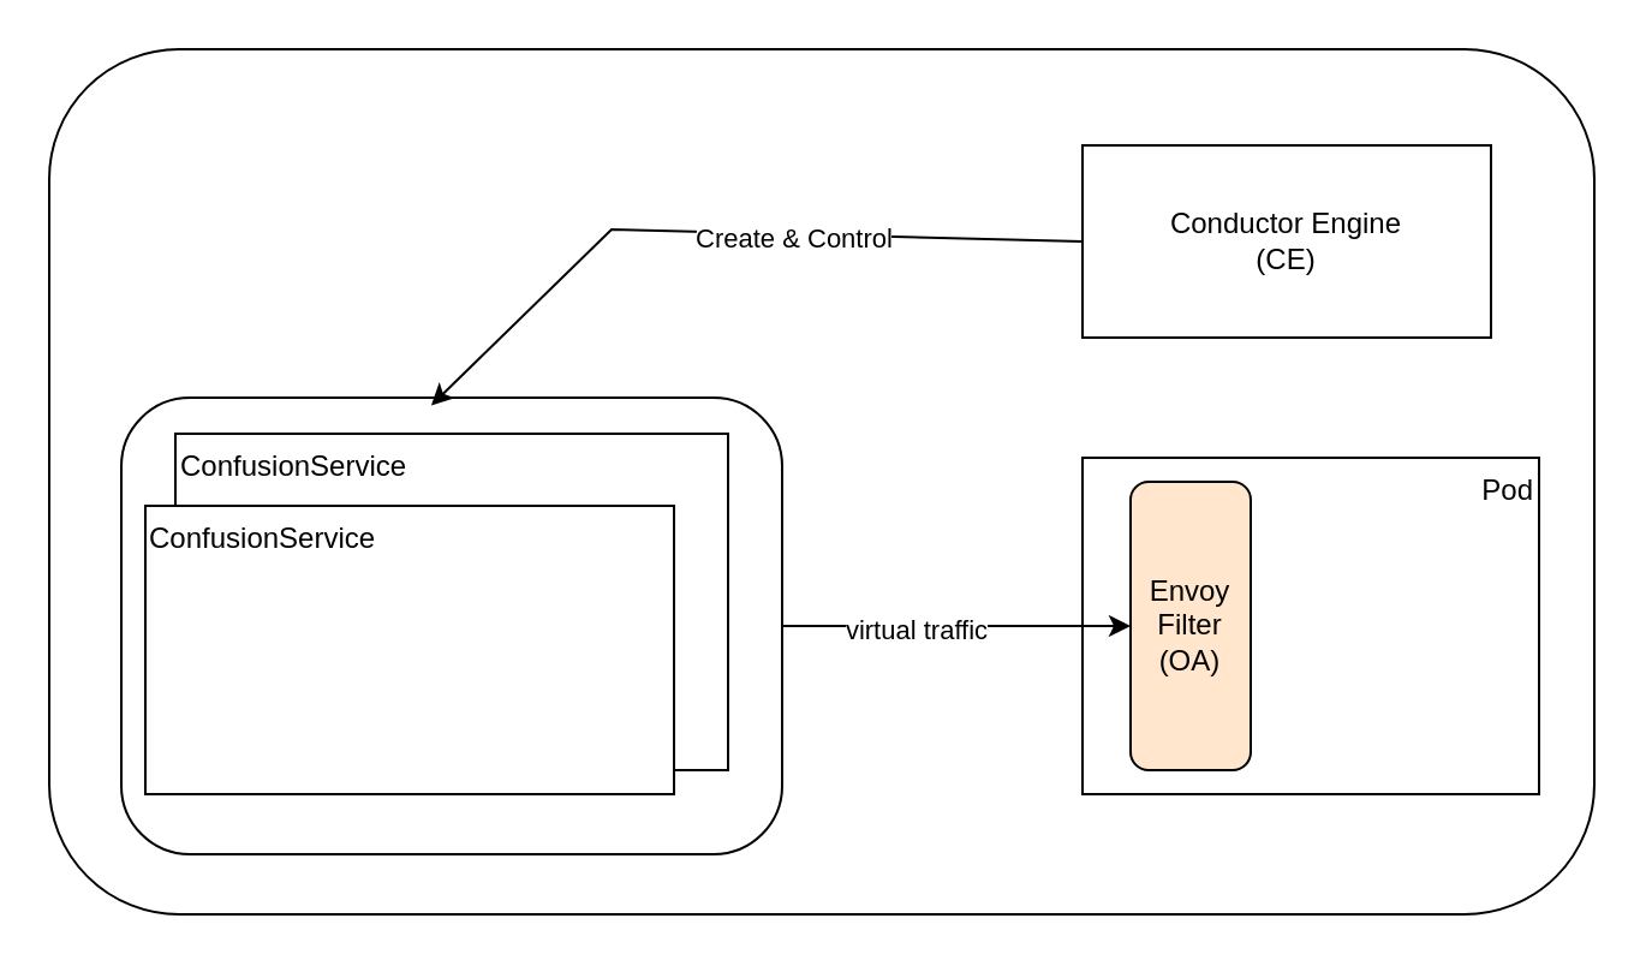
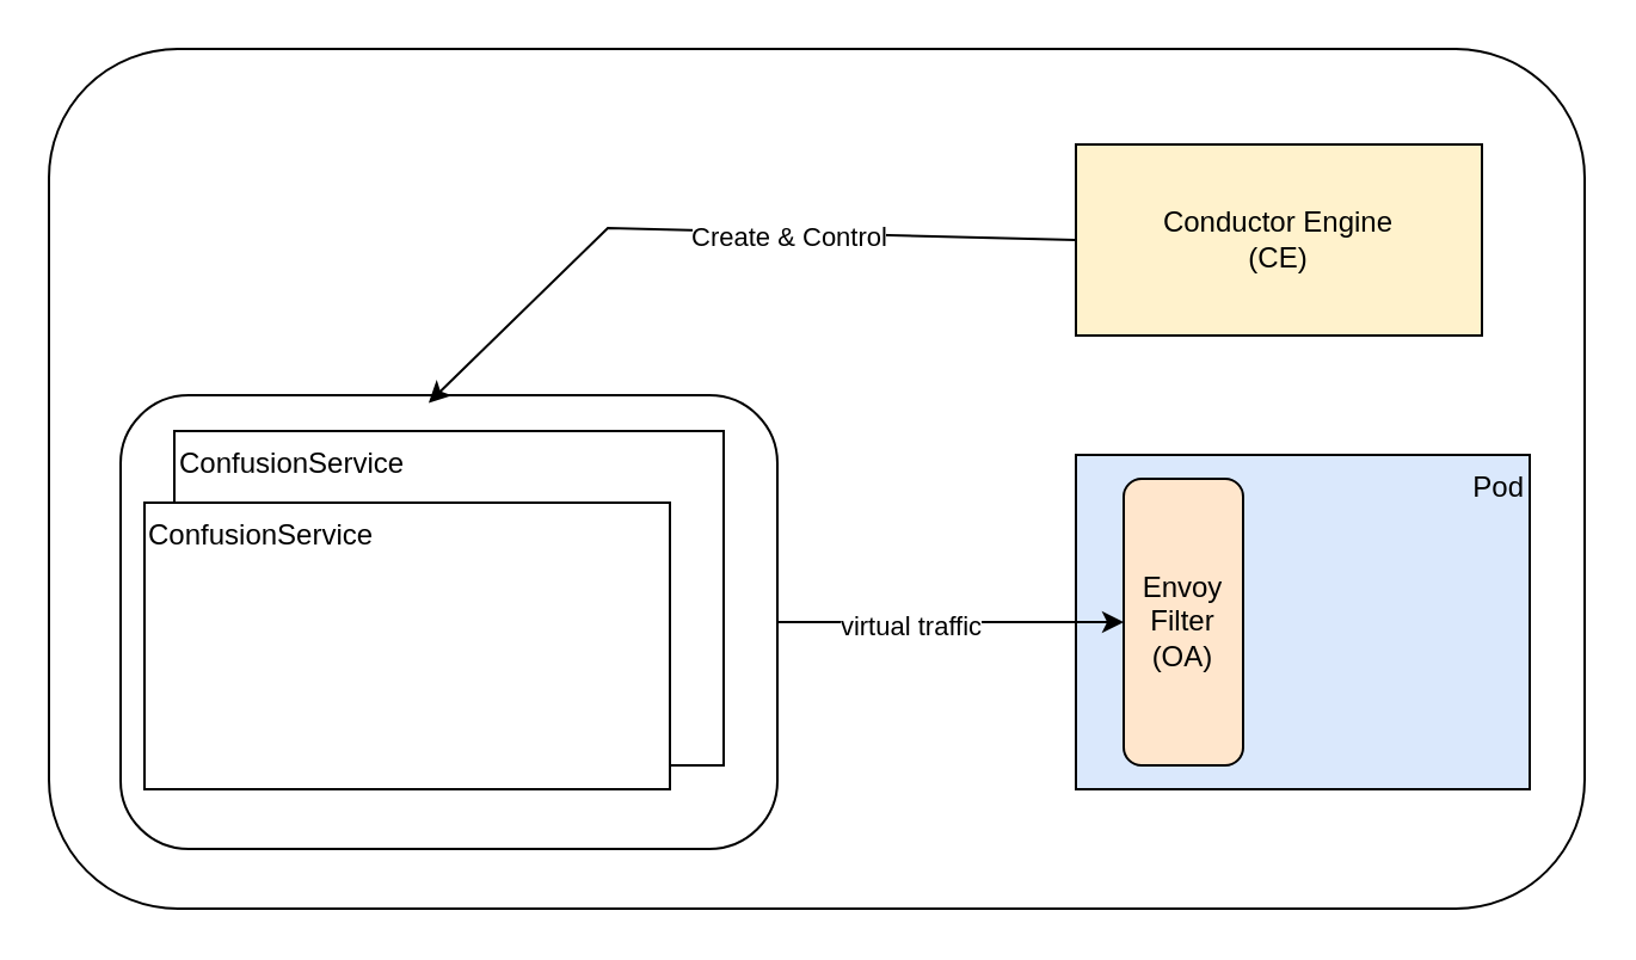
- <mxCell id="8" value="Conductor Engine&lt;div&gt;(CE)&lt;/div&gt;" style="rounded=0;whiteSpace=wrap;html=1;" vertex="1" parent="1"><mxGeometry x="450" y="60" width="170" height="80" as="geometry" /></mxCell>
+ <mxCell id="8" value="Conductor Engine&lt;div&gt;(CE)&lt;/div&gt;" style="rounded=0;whiteSpace=wrap;html=1;fillColor=#fff2cc;" vertex="1" parent="1"><mxGeometry x="450" y="60" width="170" height="80" as="geometry" /></mxCell>
- <mxCell id="3" value="Pod" style="rounded=0;whiteSpace=wrap;html=1;align=right;verticalAlign=top;" vertex="1" parent="1"><mxGeometry x="450" y="190" width="190" height="140" as="geometry" /></mxCell>
+ <mxCell id="3" value="Pod" style="rounded=0;whiteSpace=wrap;html=1;align=right;verticalAlign=top;fillColor=#dae8fc;" vertex="1" parent="1"><mxGeometry x="450" y="190" width="190" height="140" as="geometry" /></mxCell>
